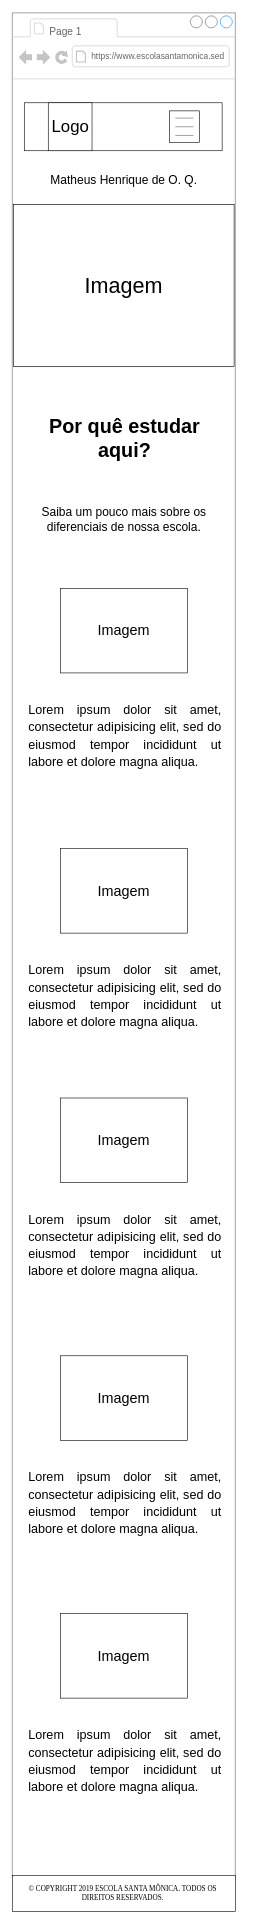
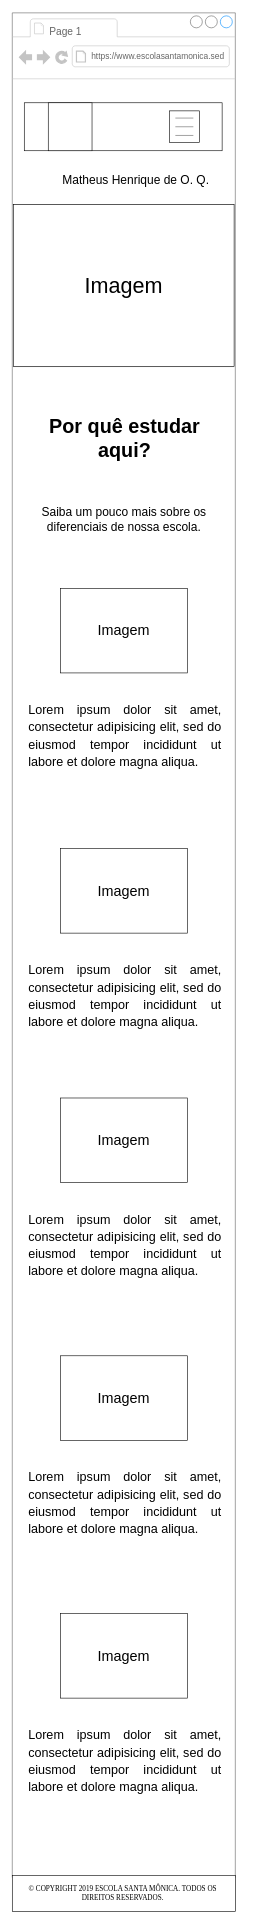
- <mxCell id="19" value="&lt;font style=&quot;font-size: 28px&quot;&gt;Logo&lt;/font&gt;" style="text;html=1;strokeColor=none;fillColor=none;align=center;verticalAlign=middle;whiteSpace=wrap;rounded=0;" parent="2" vertex="1"><mxGeometry x="73.5" y="175.5" width="46" height="29" as="geometry" /></mxCell>
- <mxCell id="32" value="&lt;font style=&quot;font-size: 20px&quot;&gt;Matheus Henrique de O. Q.&lt;/font&gt;" style="text;html=1;" vertex="1" parent="2"><mxGeometry x="62" y="260" width="250" height="30" as="geometry" /></mxCell>
+ <mxCell id="32" value="&lt;font style=&quot;font-size: 20px&quot;&gt;Matheus Henrique de O. Q.&lt;/font&gt;" style="text;html=1;" vertex="1" parent="2"><mxGeometry x="82" y="260" width="250" height="30" as="geometry" /></mxCell>
